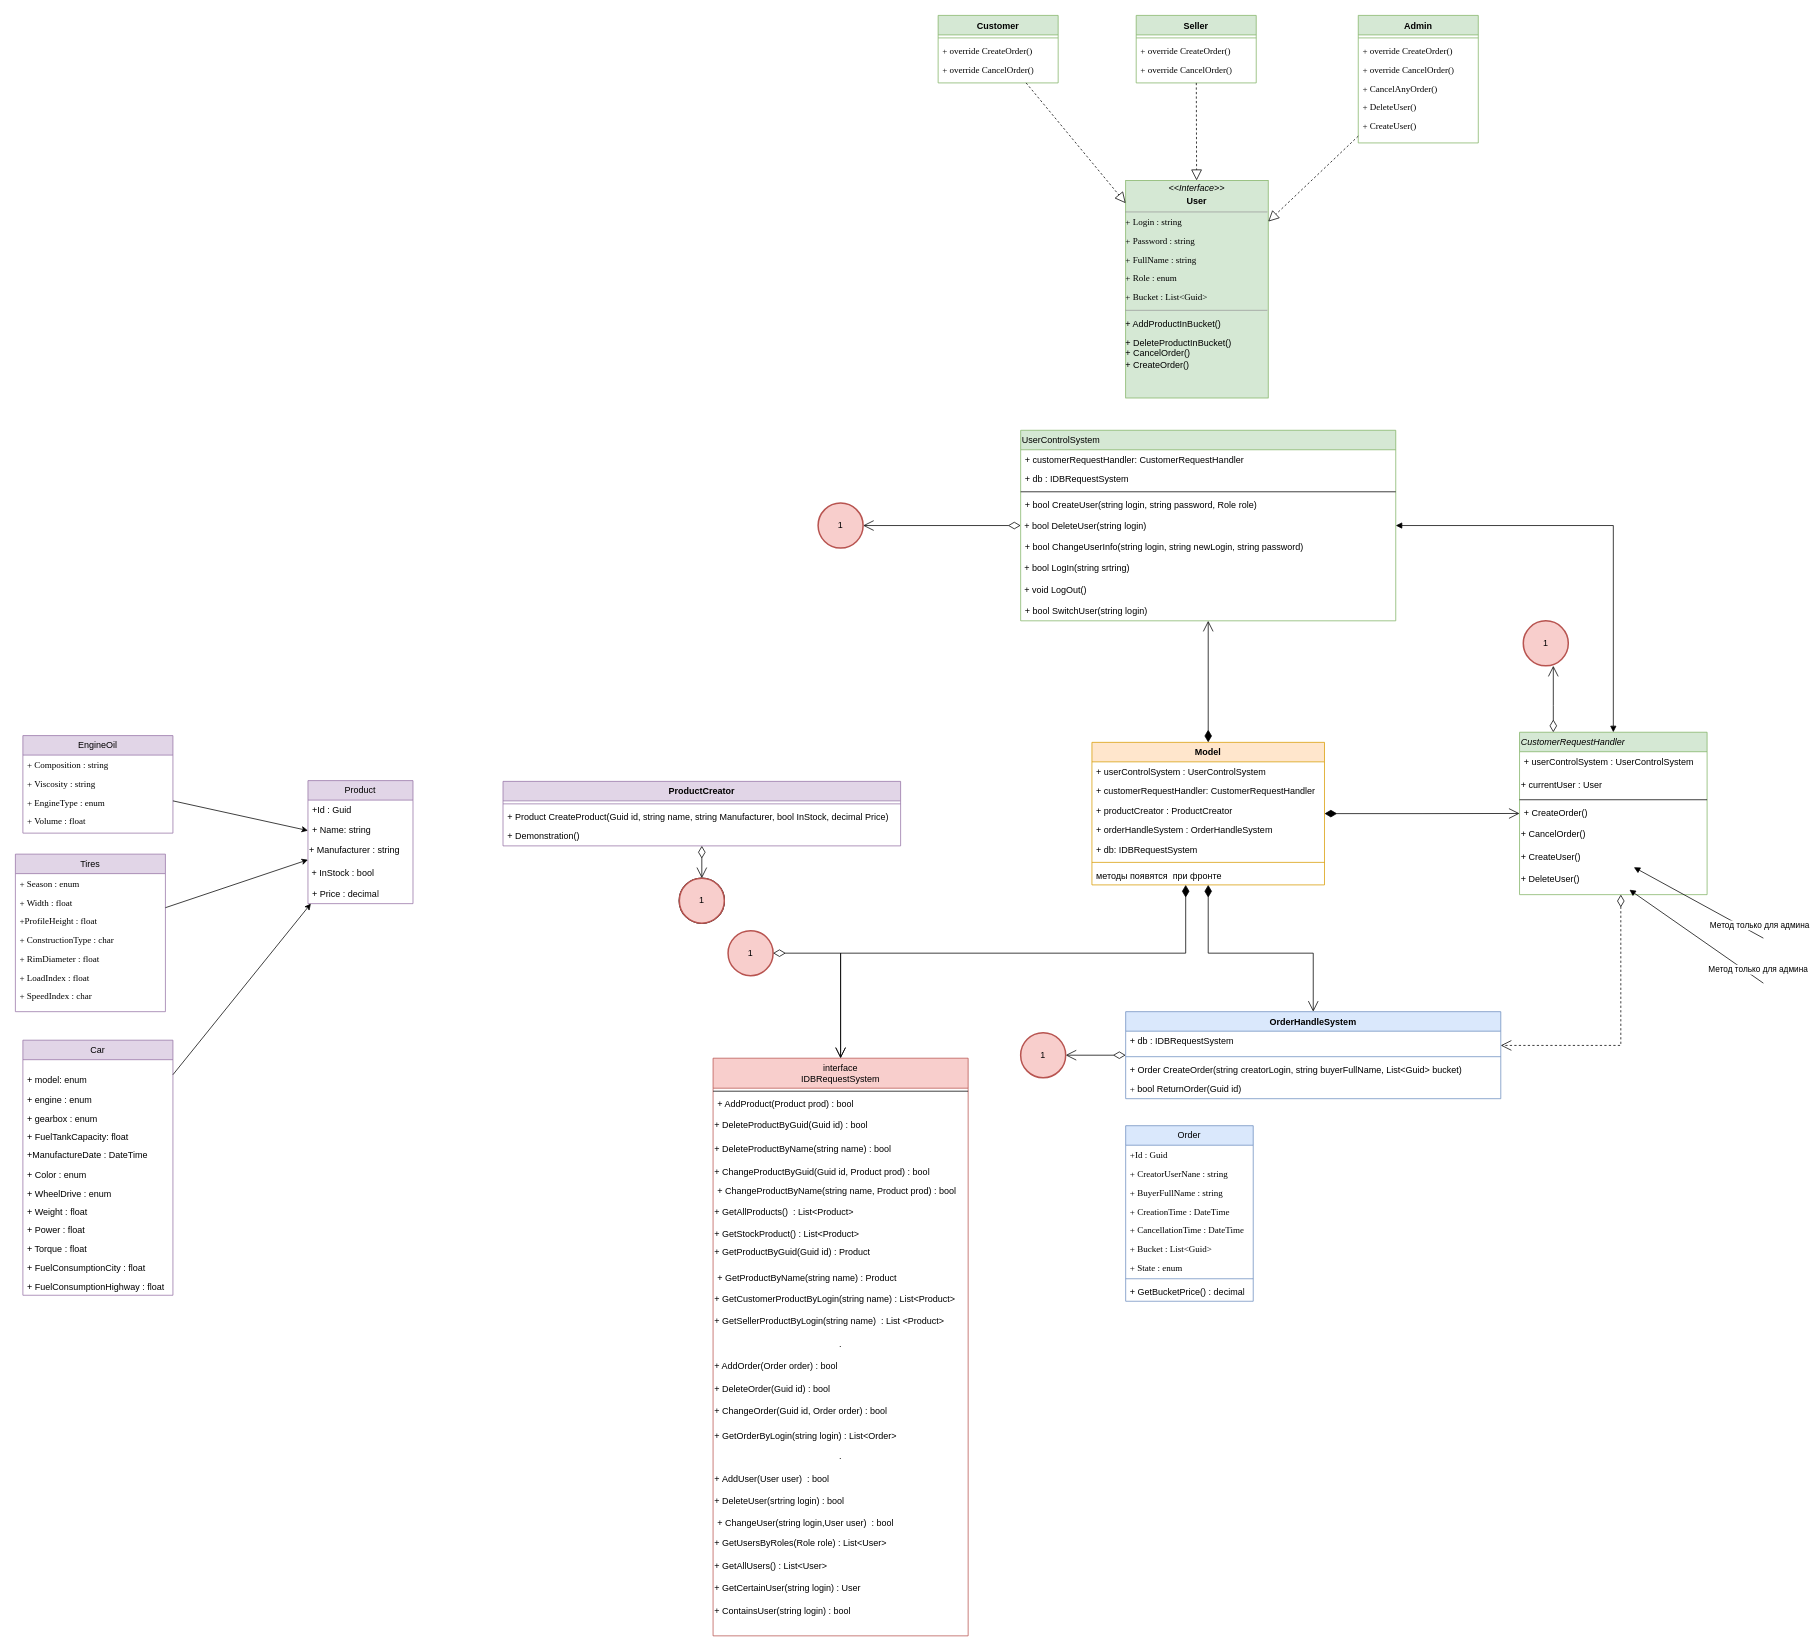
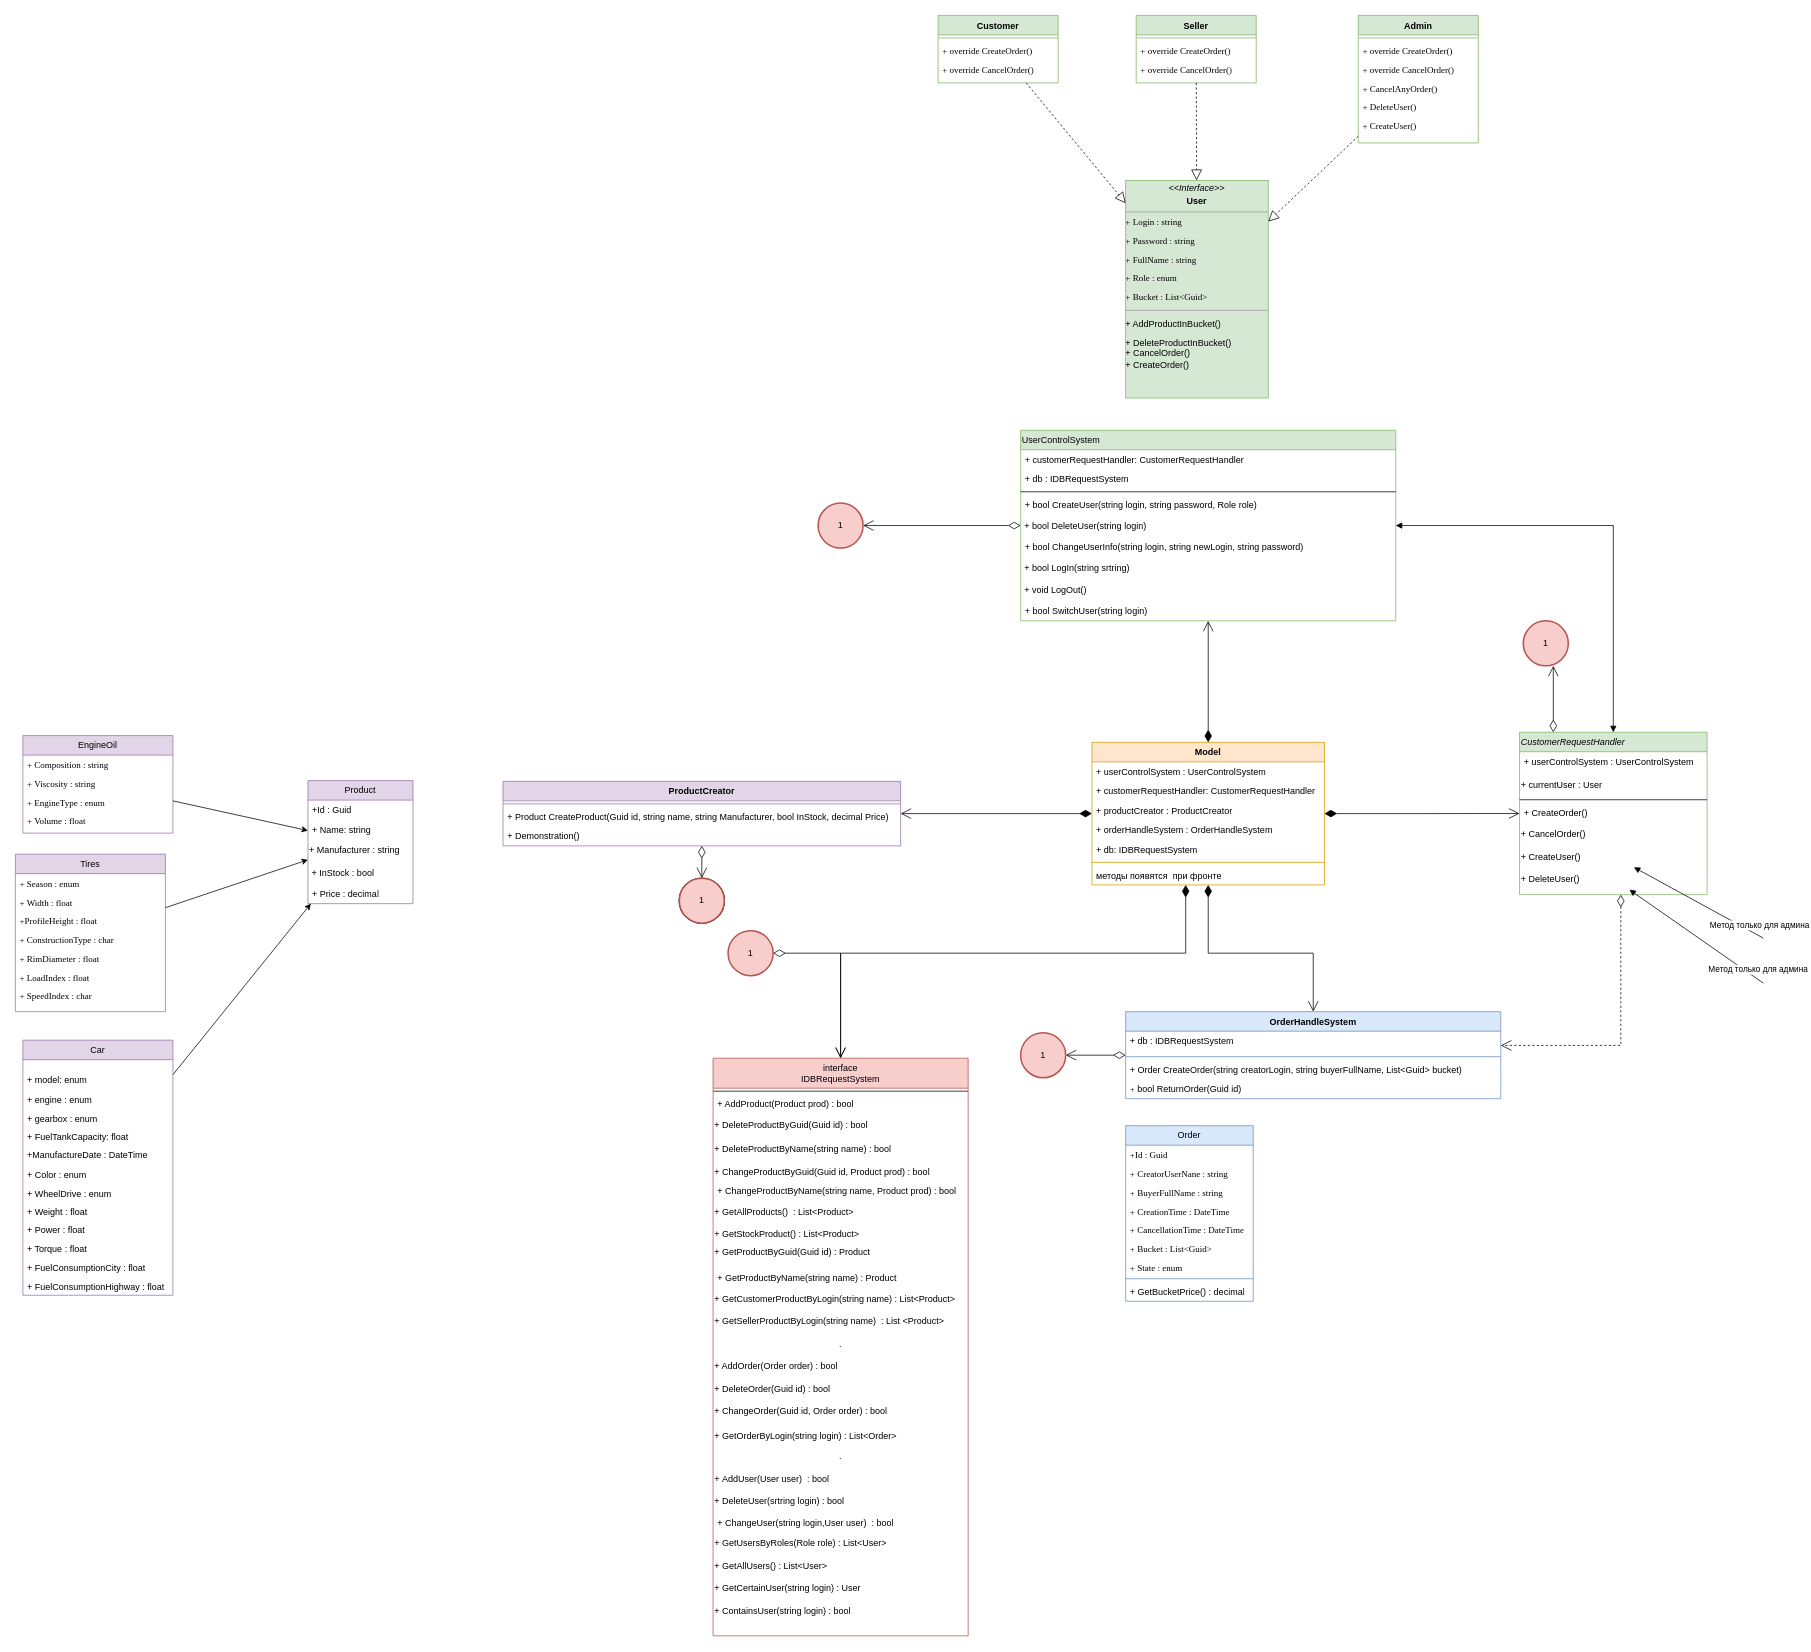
+ <mxCell id="102" value="" style="endArrow=open;html=1;endSize=12;startArrow=diamondThin;startSize=14;startFill=1;edgeStyle=orthogonalEdgeStyle;align=left;verticalAlign=bottom;rounded=0;" parent="1" source="83" target="98" edge="1"><mxGeometry x="-1" y="3" relative="1" as="geometry"><mxPoint x="1270" y="1170" as="sourcePoint" /><mxPoint x="1380" y="1130" as="targetPoint" /><mxPoint as="offset" /></mxGeometry></mxCell>
